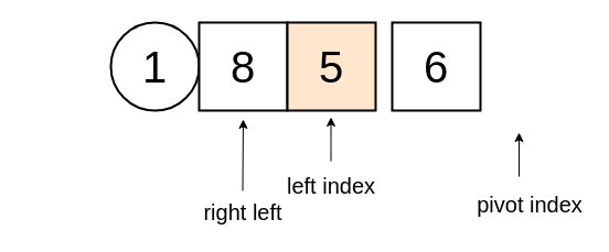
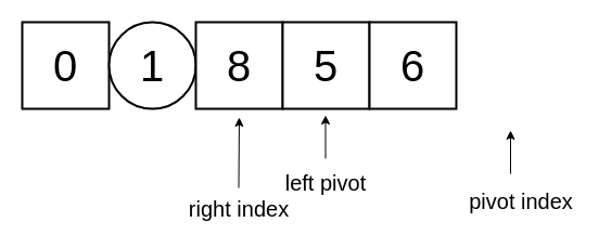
+ <mxCell id="2" value="&lt;font style=&quot;font-size: 40px;&quot;&gt;0&lt;/font&gt;" style="whiteSpace=wrap;html=1;aspect=fixed;strokeWidth=2;" vertex="1" parent="1"><mxGeometry x="20" y="20" width="80" height="80" as="geometry" /></mxCell>
- <mxCell id="5" value="&lt;font style=&quot;font-size: 40px;&quot;&gt;5&lt;/font&gt;" style="whiteSpace=wrap;html=1;aspect=fixed;strokeWidth=2;fillColor=#ffe6cc;" vertex="1" parent="1"><mxGeometry x="260" y="20" width="80" height="80" as="geometry" /></mxCell>
+ <mxCell id="5" value="&lt;font style=&quot;font-size: 40px;&quot;&gt;5&lt;/font&gt;" style="whiteSpace=wrap;html=1;aspect=fixed;strokeWidth=2;" vertex="1" parent="1"><mxGeometry x="260" y="20" width="80" height="80" as="geometry" /></mxCell>
- <mxCell id="6" value="&lt;font style=&quot;font-size: 40px;&quot;&gt;6&lt;/font&gt;" style="whiteSpace=wrap;html=1;aspect=fixed;strokeWidth=2;" vertex="1" parent="1"><mxGeometry x="355" y="20" width="80" height="80" as="geometry" /></mxCell>
+ <mxCell id="6" value="&lt;font style=&quot;font-size: 40px;&quot;&gt;6&lt;/font&gt;" style="whiteSpace=wrap;html=1;aspect=fixed;strokeWidth=2;" vertex="1" parent="1"><mxGeometry x="340" y="20" width="80" height="80" as="geometry" /></mxCell>
- <mxCell id="8" value="&lt;font style=&quot;font-size: 20px;&quot;&gt;left index&lt;/font&gt;" style="text;html=1;strokeColor=none;fillColor=none;align=center;verticalAlign=middle;whiteSpace=wrap;rounded=0;strokeWidth=0;" vertex="1" parent="1"><mxGeometry x="250" y="153" width="100" height="30" as="geometry" /></mxCell>
+ <mxCell id="8" value="&lt;font style=&quot;font-size: 20px;&quot;&gt;left pivot&lt;/font&gt;" style="text;html=1;strokeColor=none;fillColor=none;align=center;verticalAlign=middle;whiteSpace=wrap;rounded=0;strokeWidth=0;" vertex="1" parent="1"><mxGeometry x="250" y="153" width="100" height="30" as="geometry" /></mxCell>
- <mxCell id="10" value="&lt;font style=&quot;font-size: 20px;&quot;&gt;right left&lt;/font&gt;" style="text;html=1;strokeColor=none;fillColor=none;align=center;verticalAlign=middle;whiteSpace=wrap;rounded=0;" vertex="1" parent="1"><mxGeometry x="170" y="177" width="100" height="30" as="geometry" /></mxCell>
+ <mxCell id="10" value="&lt;font style=&quot;font-size: 20px;&quot;&gt;right index&lt;/font&gt;" style="text;html=1;strokeColor=none;fillColor=none;align=center;verticalAlign=middle;whiteSpace=wrap;rounded=0;" vertex="1" parent="1"><mxGeometry x="170" y="177" width="100" height="30" as="geometry" /></mxCell>
